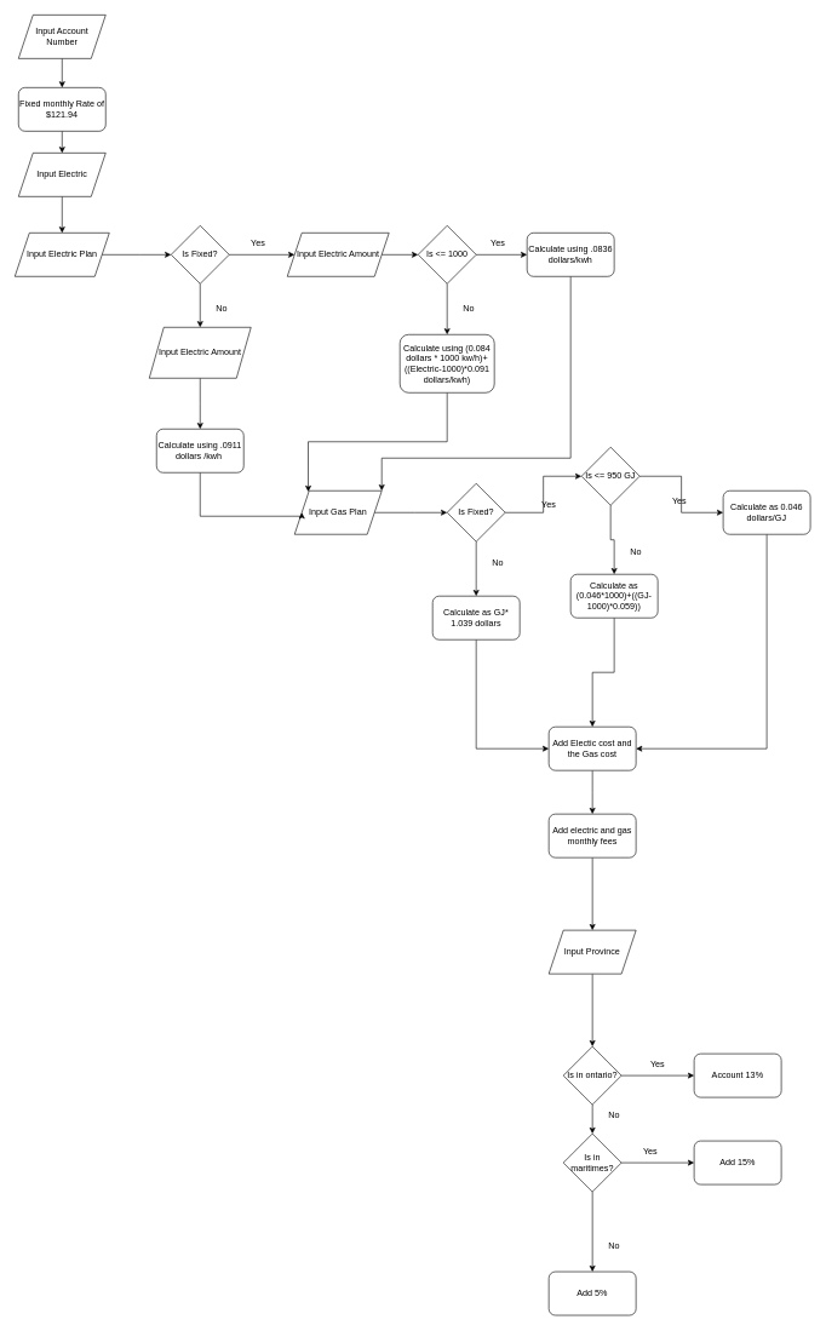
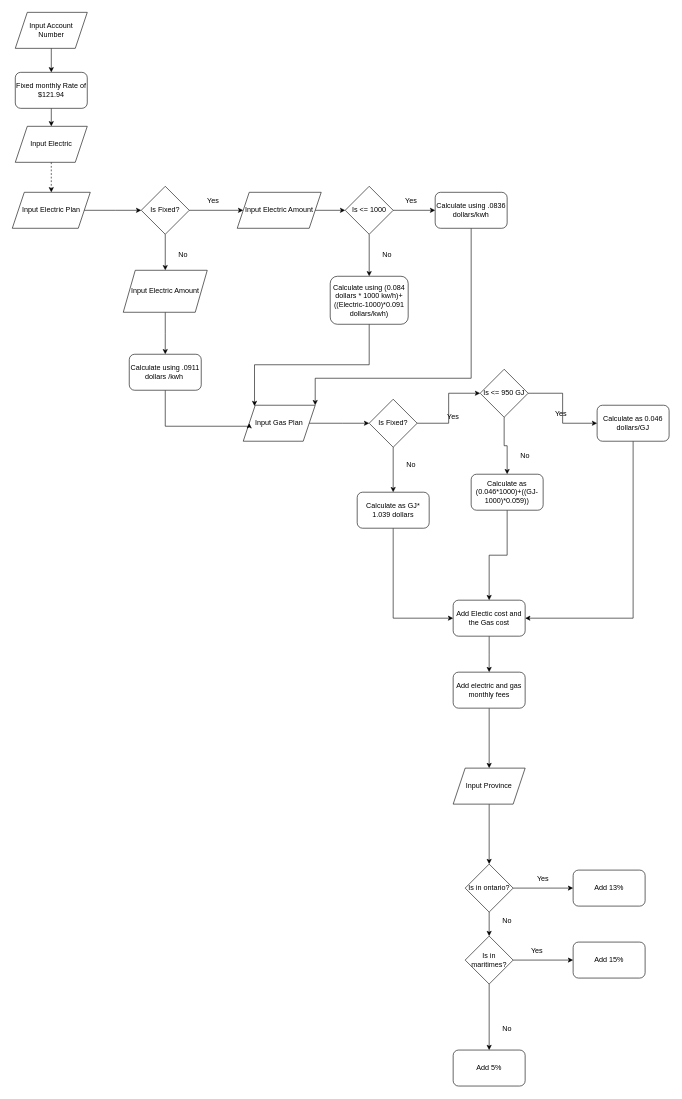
- <mxCell id="4" style="edgeStyle=orthogonalEdgeStyle;rounded=0;orthogonalLoop=1;jettySize=auto;html=1;exitX=0.5;exitY=1;exitDx=0;exitDy=0;" edge="1" parent="1" source="5" target="7"><mxGeometry relative="1" as="geometry" /></mxCell>
+ <mxCell id="4" style="edgeStyle=orthogonalEdgeStyle;rounded=0;orthogonalLoop=1;jettySize=auto;html=1;exitX=0.5;exitY=1;exitDx=0;exitDy=0;dashed=1;" edge="1" parent="1" source="5" target="7"><mxGeometry relative="1" as="geometry" /></mxCell>
- <mxCell id="54" value="Account 13%" style="rounded=1;whiteSpace=wrap;html=1;" vertex="1" parent="1"><mxGeometry x="955" y="1450" width="120" height="60" as="geometry" /></mxCell>
+ <mxCell id="54" value="Add 13%" style="rounded=1;whiteSpace=wrap;html=1;" vertex="1" parent="1"><mxGeometry x="955" y="1450" width="120" height="60" as="geometry" /></mxCell>
